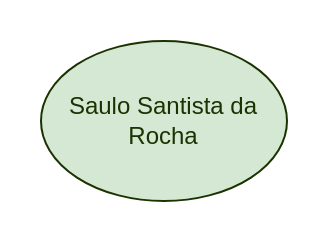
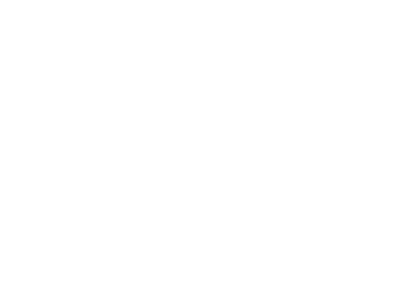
- <mxCell id="2" value="Saulo Santista da Rocha" style="ellipse;whiteSpace=wrap;html=1;fillColor=#d5e8d4;strokeColor=#1A3300;strokeWidth=1;fontColor=#1A3300;" vertex="1" parent="1"><mxGeometry x="20" y="20" width="123" height="80" as="geometry" /></mxCell>
